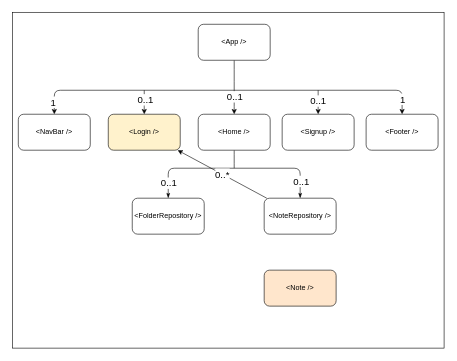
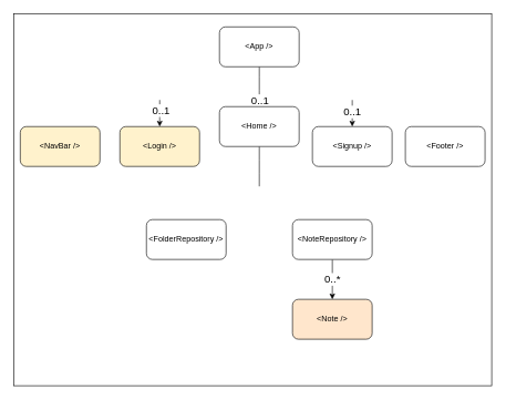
- <mxCell id="5" style="edgeStyle=orthogonalEdgeStyle;html=1;entryX=0.5;entryY=0;entryDx=0;entryDy=0;exitX=0.5;exitY=0;exitDx=0;exitDy=0;startArrow=classic;startFill=1;" parent="1" source="8" target="9" edge="1"><mxGeometry relative="1" as="geometry"><Array as="points"><mxPoint x="90" y="150" /><mxPoint x="670" y="150" /></Array></mxGeometry></mxCell>
- <mxCell id="6" value="1" style="edgeLabel;html=1;align=center;verticalAlign=middle;resizable=0;points=[];fontSize=16;" parent="5" vertex="1" connectable="0"><mxGeometry x="-0.936" y="3" relative="1" as="geometry"><mxPoint as="offset" /></mxGeometry></mxCell>
- <mxCell id="7" value="1" style="edgeLabel;html=1;align=center;verticalAlign=middle;resizable=0;points=[];fontSize=16;" parent="5" vertex="1" connectable="0"><mxGeometry x="0.921" relative="1" as="geometry"><mxPoint as="offset" /></mxGeometry></mxCell>
- <mxCell id="8" value="&amp;lt;NavBar /&amp;gt;" style="rounded=1;whiteSpace=wrap;html=1;" parent="1" vertex="1"><mxGeometry x="30" y="190" width="120" height="60" as="geometry" /></mxCell>
+ <mxCell id="8" value="&amp;lt;NavBar /&amp;gt;" style="rounded=1;whiteSpace=wrap;html=1;fillColor=#fff2cc;" parent="1" vertex="1"><mxGeometry x="30" y="190" width="120" height="60" as="geometry" /></mxCell>
- <mxCell id="16" value="&amp;lt;Home /&amp;gt;" style="rounded=1;whiteSpace=wrap;html=1;" parent="1" vertex="1"><mxGeometry x="330" y="190" width="120" height="60" as="geometry" /></mxCell>
+ <mxCell id="16" value="&amp;lt;Home /&amp;gt;" style="rounded=1;whiteSpace=wrap;html=1;" parent="1" vertex="1"><mxGeometry x="330" y="160" width="120" height="60" as="geometry" /></mxCell>
- <mxCell id="24" value="0..*" style="edgeStyle=none;html=1;fontSize=16;" parent="1" source="25" target="12" edge="1"><mxGeometry relative="1" as="geometry" /></mxCell>
+ <mxCell id="24" value="0..*" style="edgeStyle=none;html=1;entryX=0.5;entryY=0;entryDx=0;entryDy=0;fontSize=16;" parent="1" source="25" target="26" edge="1"><mxGeometry relative="1" as="geometry" /></mxCell>
- <mxCell id="20" style="html=1;entryX=0.5;entryY=0;entryDx=0;entryDy=0;fontSize=16;endArrow=classicThin;endFill=1;startArrow=classicThin;startFill=1;edgeStyle=orthogonalEdgeStyle;exitX=0.5;exitY=0;exitDx=0;exitDy=0;" parent="1" source="23" target="25" edge="1"><mxGeometry relative="1" as="geometry"><mxPoint x="280" y="290" as="sourcePoint" /><Array as="points"><mxPoint x="280" y="280" /><mxPoint x="500" y="280" /></Array></mxGeometry></mxCell>
- <mxCell id="21" value="0..1" style="edgeLabel;html=1;align=center;verticalAlign=middle;resizable=0;points=[];fontSize=16;" parent="20" vertex="1" connectable="0"><mxGeometry x="-0.84" relative="1" as="geometry"><mxPoint as="offset" /></mxGeometry></mxCell>
- <mxCell id="22" value="0..1" style="edgeLabel;html=1;align=center;verticalAlign=middle;resizable=0;points=[];fontSize=16;" parent="20" vertex="1" connectable="0"><mxGeometry x="0.82" y="1" relative="1" as="geometry"><mxPoint as="offset" /></mxGeometry></mxCell>
